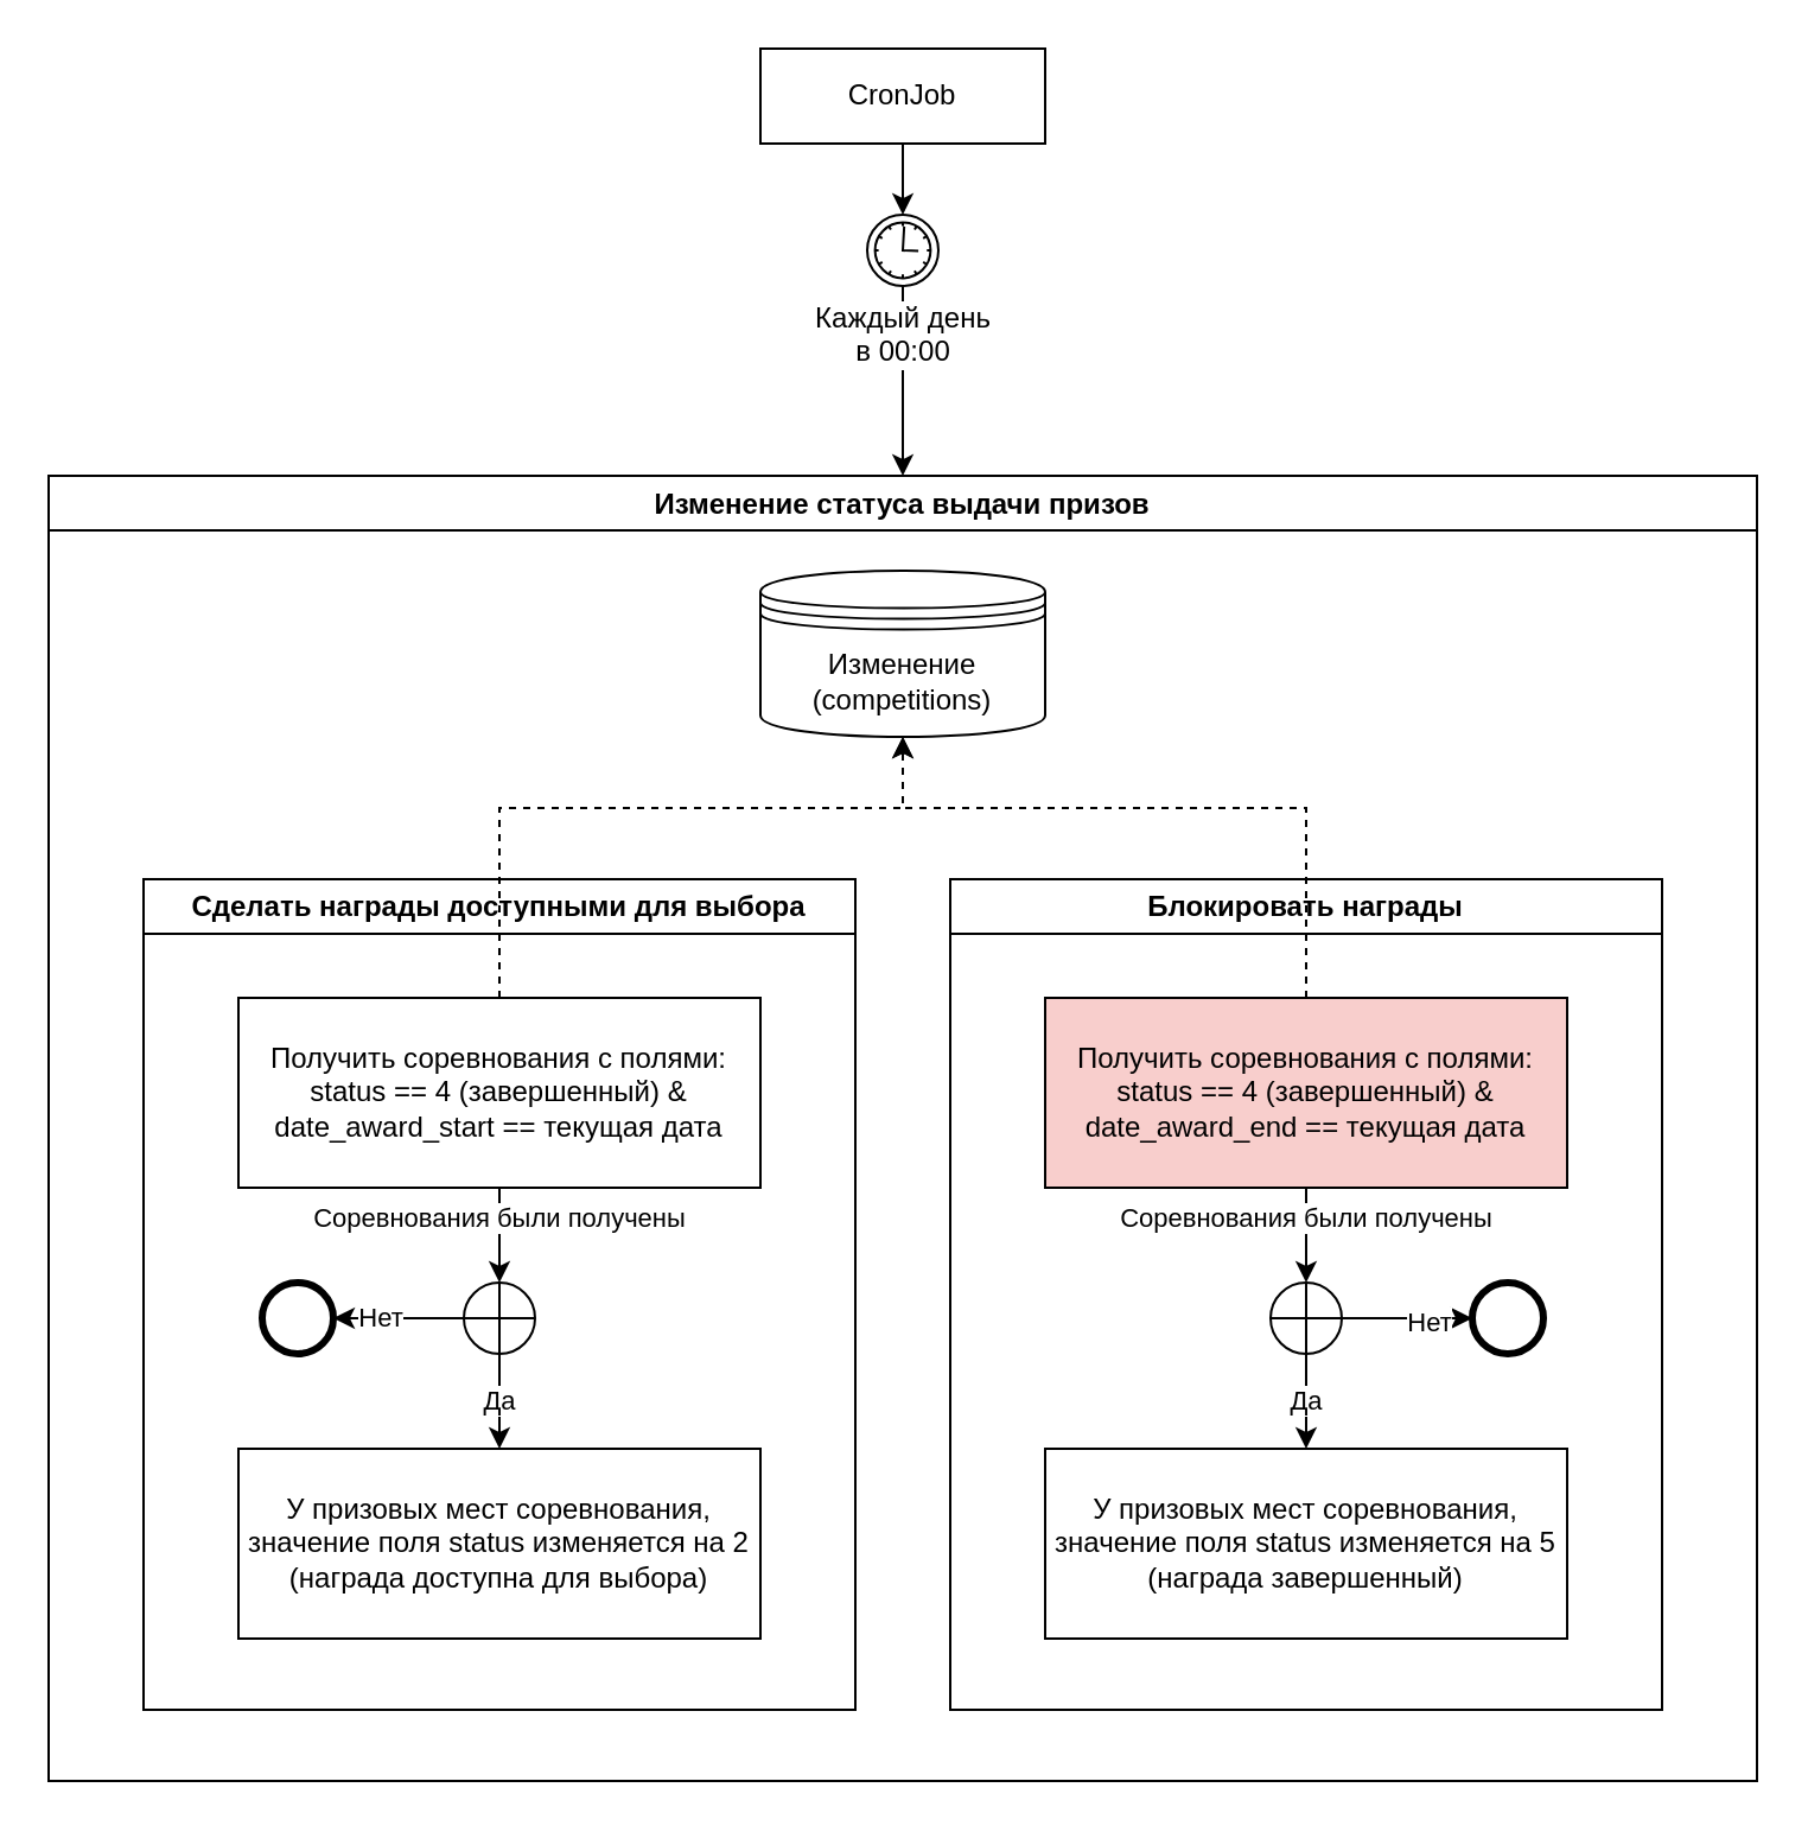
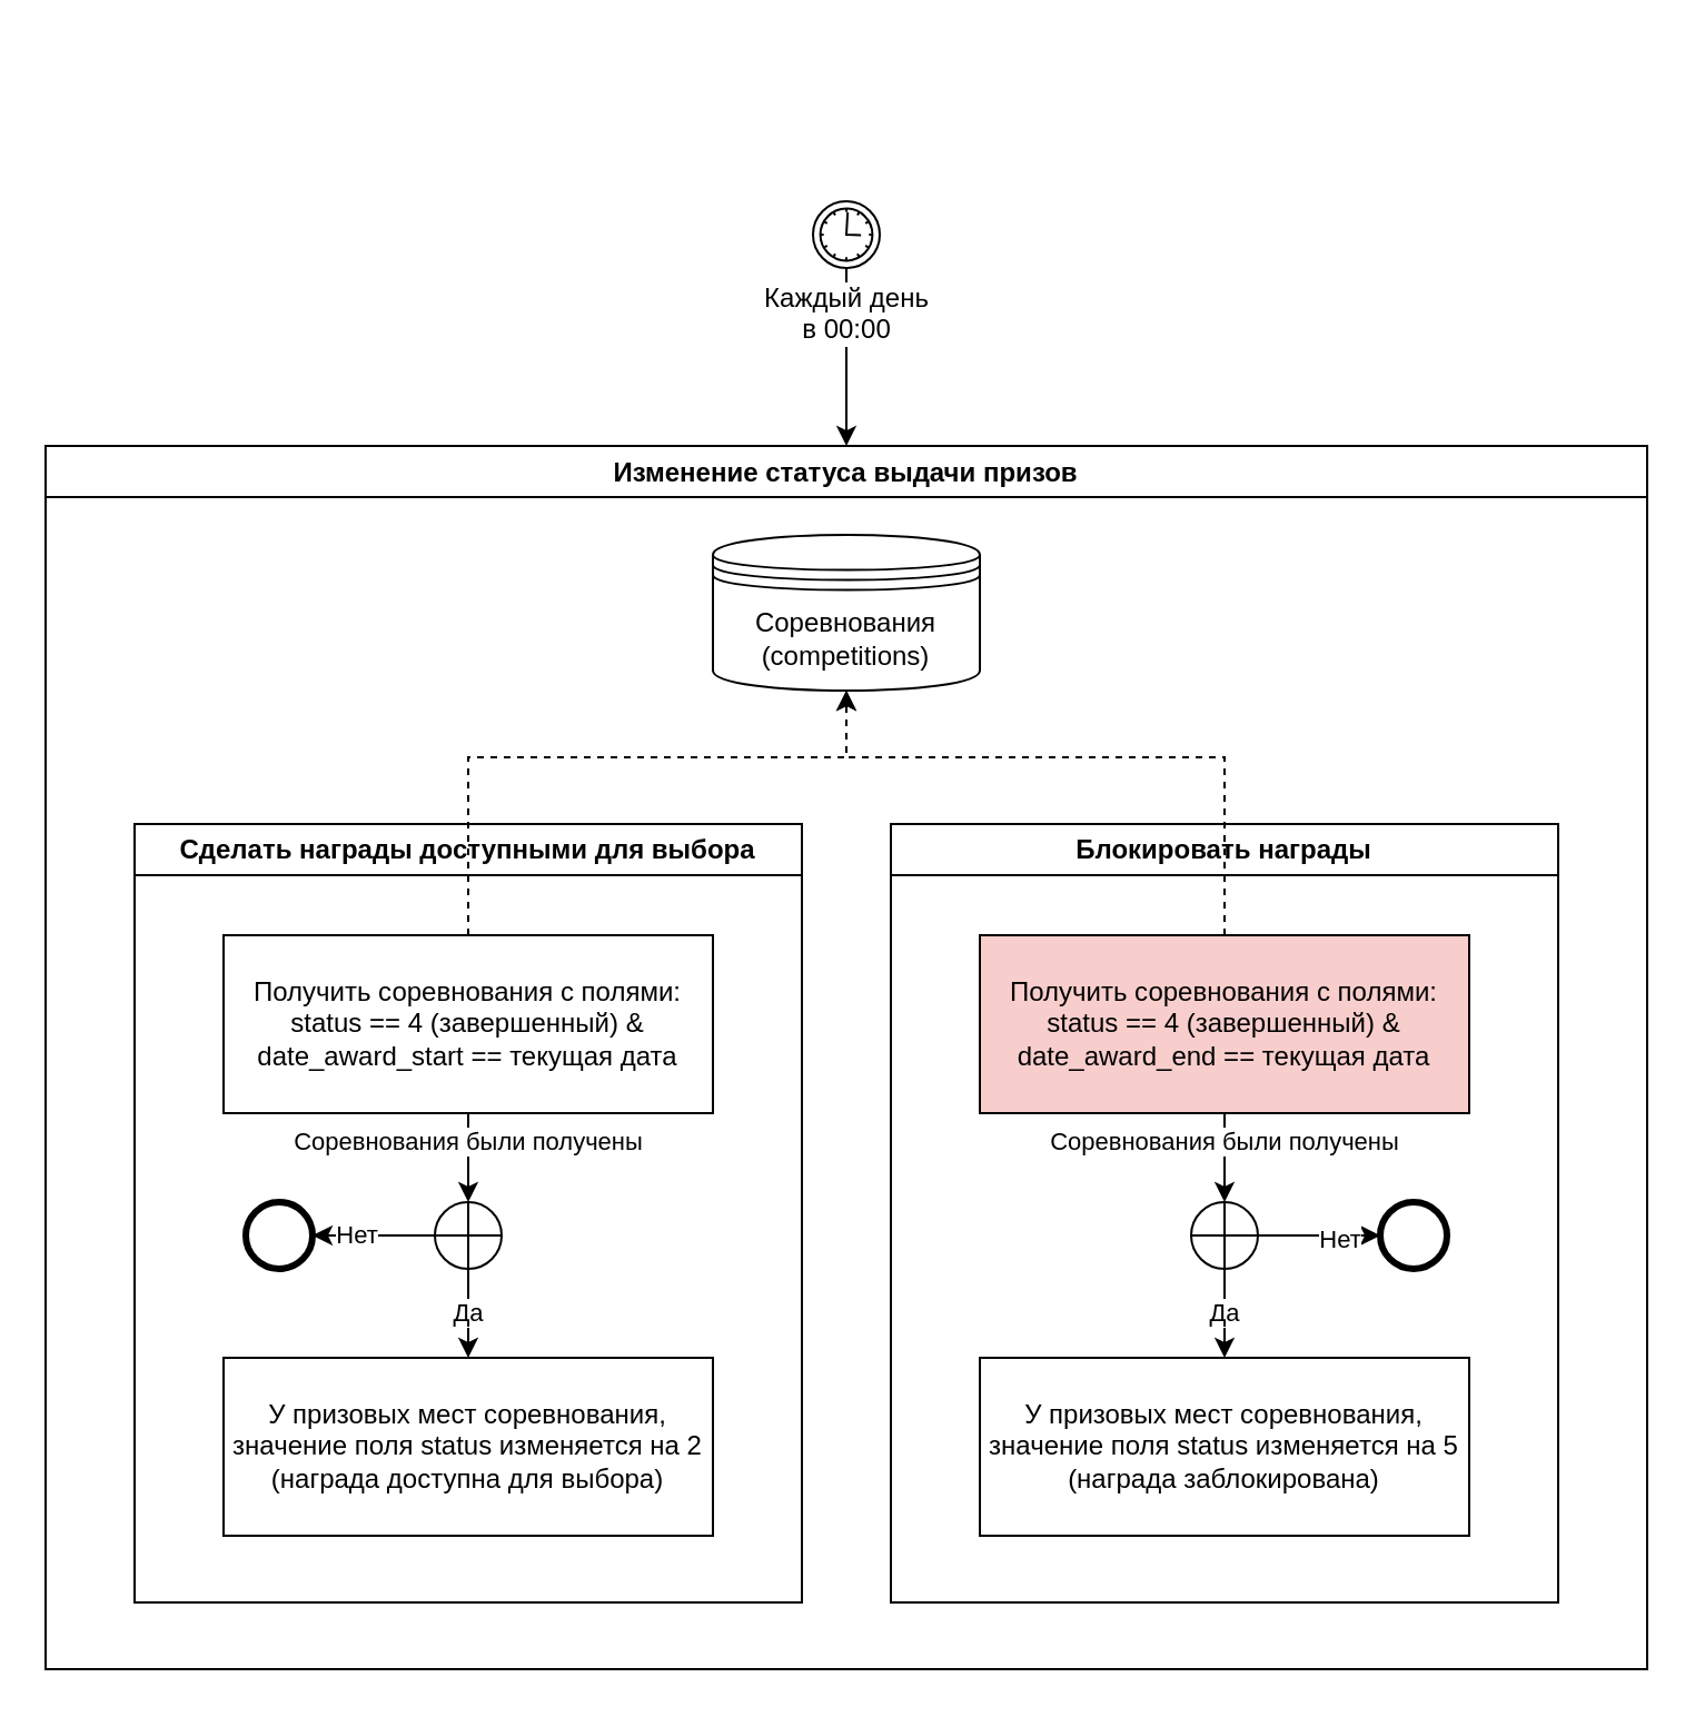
- <mxCell id="2" value="CronJob" style="rounded=0;whiteSpace=wrap;html=1;shadow=0;" parent="1" vertex="1"><mxGeometry x="320" y="20" width="120" height="40" as="geometry" /></mxCell>
- <mxCell id="5" style="edgeStyle=orthogonalEdgeStyle;rounded=0;orthogonalLoop=1;jettySize=auto;html=1;" parent="1" source="2" target="4" edge="1"><mxGeometry relative="1" as="geometry" /></mxCell>
- <mxCell id="7" value="Изменение&lt;br&gt;(competitions)" style="shape=datastore;whiteSpace=wrap;html=1;" parent="6" vertex="1"><mxGeometry x="300" y="40" width="120" height="70" as="geometry" /></mxCell>
+ <mxCell id="7" value="Соревнования&lt;br&gt;(competitions)" style="shape=datastore;whiteSpace=wrap;html=1;" parent="6" vertex="1"><mxGeometry x="300" y="40" width="120" height="70" as="geometry" /></mxCell>
- <mxCell id="16" value="У призовых мест соревнования, значение поля status изменяется на 5 (награда завершенный)" style="rounded=0;whiteSpace=wrap;html=1;" parent="8" vertex="1"><mxGeometry x="40" y="240" width="220" height="80" as="geometry" /></mxCell>
+ <mxCell id="16" value="У призовых мест соревнования, значение поля status изменяется на 5 (награда заблокирована)" style="rounded=0;whiteSpace=wrap;html=1;" parent="8" vertex="1"><mxGeometry x="40" y="240" width="220" height="80" as="geometry" /></mxCell>
